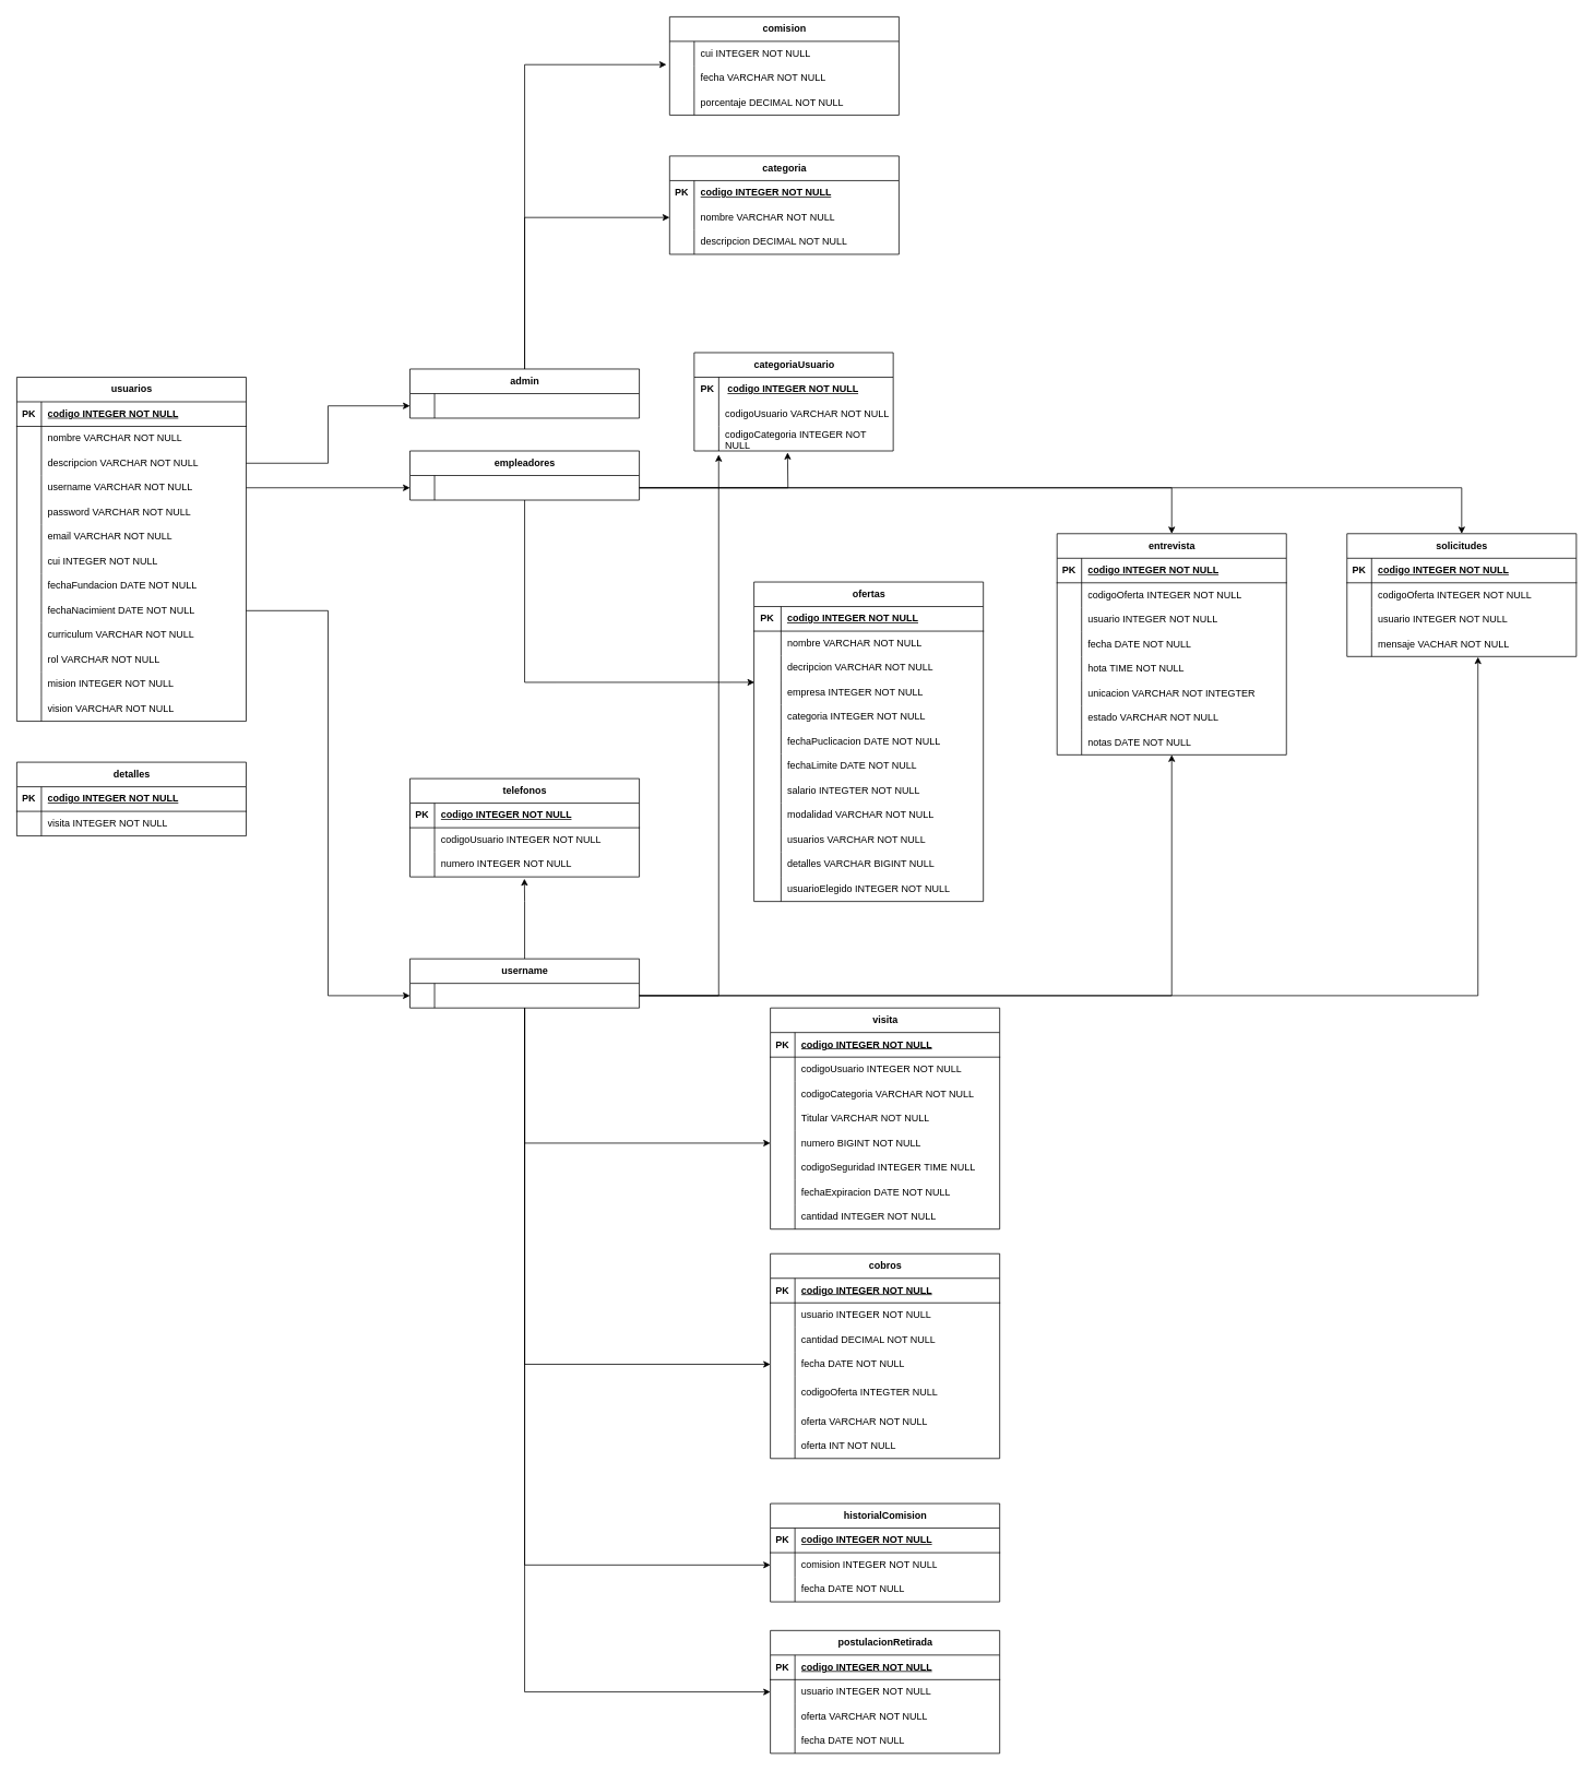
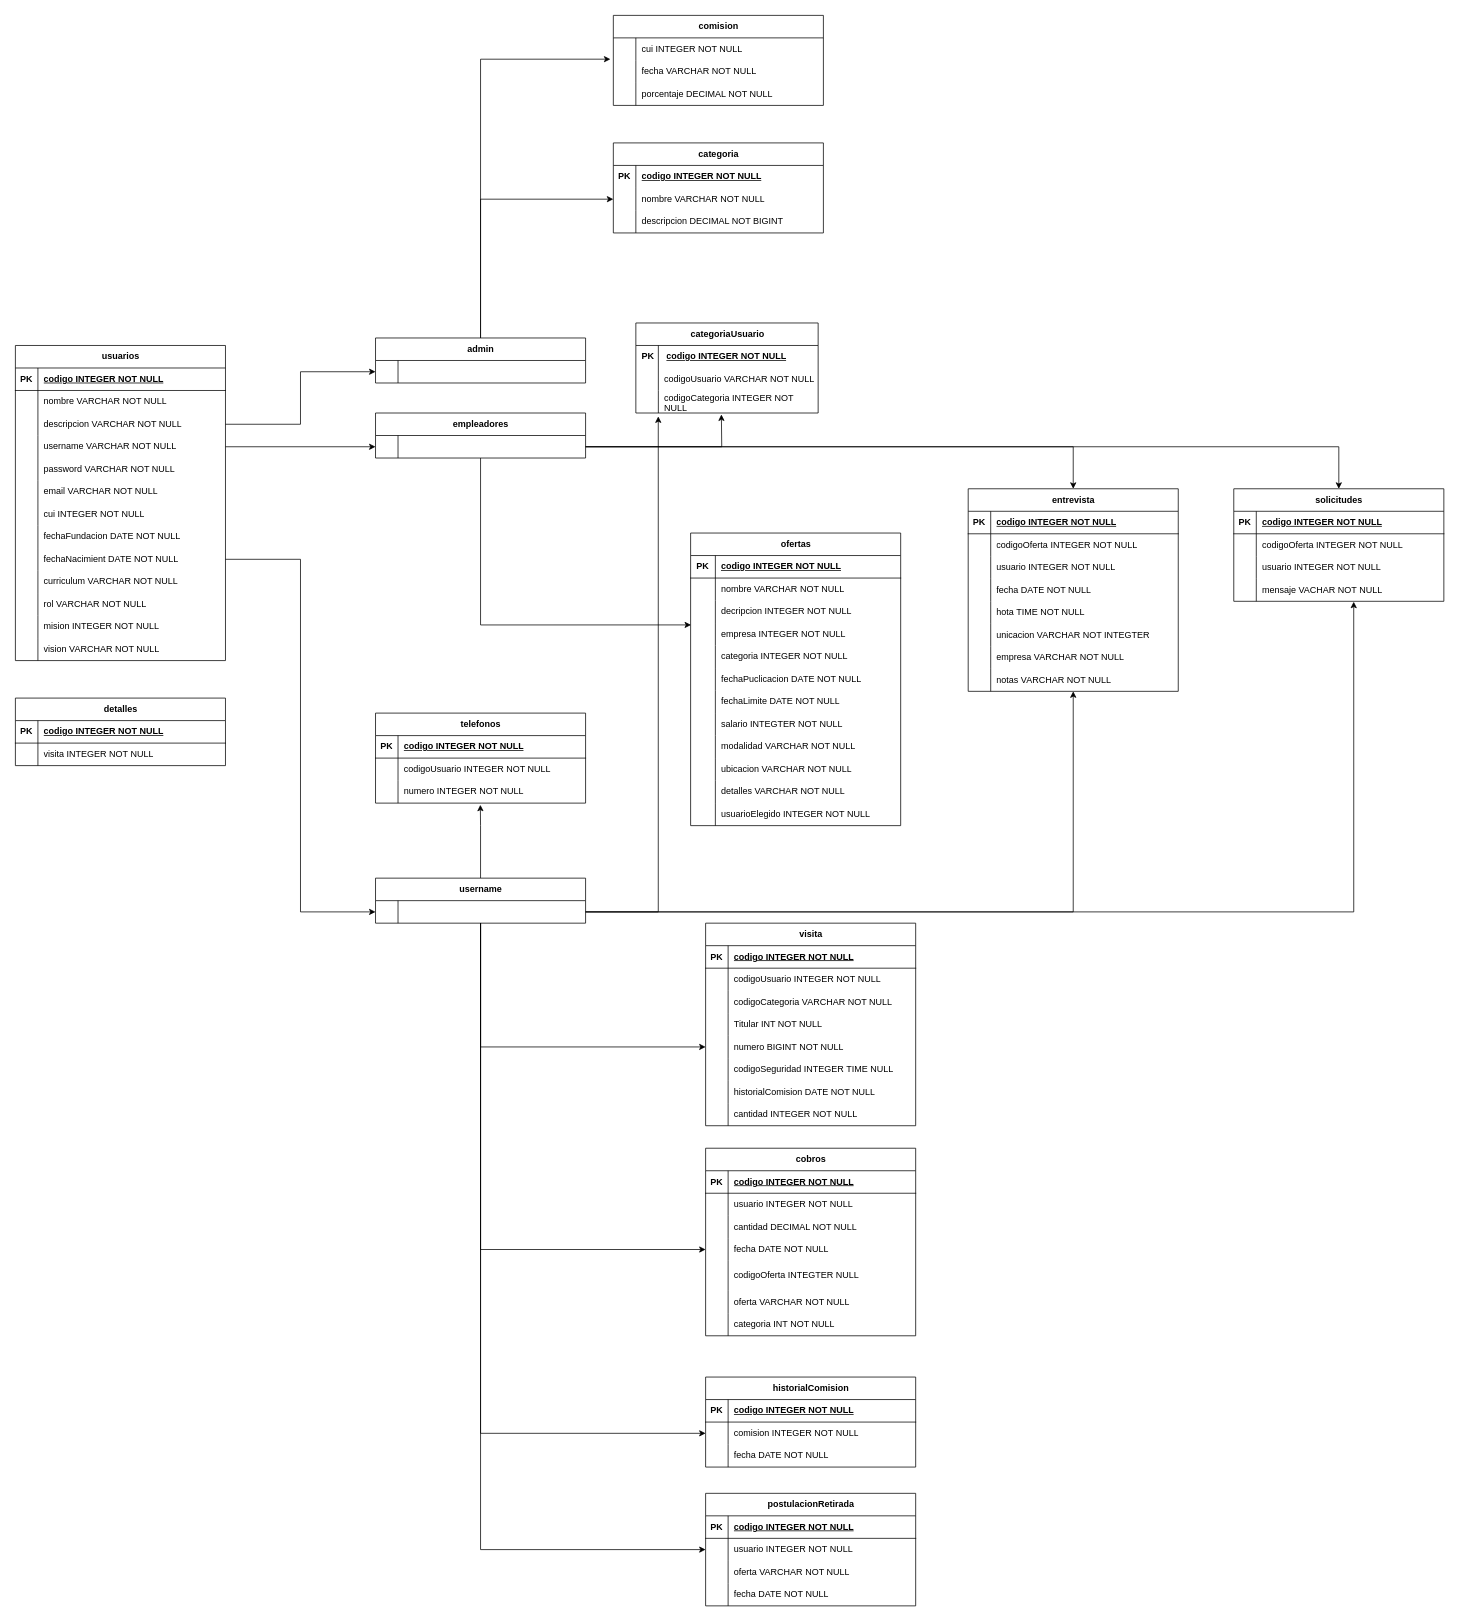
- <mxCell id="146" value="descripcion DECIMAL NOT NULL" style="shape=partialRectangle;connectable=0;fillColor=none;top=0;left=0;bottom=0;right=0;align=left;spacingLeft=6;overflow=hidden;whiteSpace=wrap;html=1;" vertex="1" parent="144"><mxGeometry x="30" width="250" height="30" as="geometry"><mxRectangle width="250" height="30" as="alternateBounds" /></mxGeometry></mxCell>
+ <mxCell id="146" value="descripcion DECIMAL NOT BIGINT" style="shape=partialRectangle;connectable=0;fillColor=none;top=0;left=0;bottom=0;right=0;align=left;spacingLeft=6;overflow=hidden;whiteSpace=wrap;html=1;" vertex="1" parent="144"><mxGeometry x="30" width="250" height="30" as="geometry"><mxRectangle width="250" height="30" as="alternateBounds" /></mxGeometry></mxCell>
- <mxCell id="158" value="decripcion VARCHAR NOT NULL" style="shape=partialRectangle;connectable=0;fillColor=none;top=0;left=0;bottom=0;right=0;align=left;spacingLeft=6;overflow=hidden;whiteSpace=wrap;html=1;" vertex="1" parent="156"><mxGeometry x="33" width="247" height="30" as="geometry"><mxRectangle width="247" height="30" as="alternateBounds" /></mxGeometry></mxCell>
+ <mxCell id="158" value="decripcion INTEGER NOT NULL" style="shape=partialRectangle;connectable=0;fillColor=none;top=0;left=0;bottom=0;right=0;align=left;spacingLeft=6;overflow=hidden;whiteSpace=wrap;html=1;" vertex="1" parent="156"><mxGeometry x="33" width="247" height="30" as="geometry"><mxRectangle width="247" height="30" as="alternateBounds" /></mxGeometry></mxCell>
- <mxCell id="77" value="estado VARCHAR NOT NULL" style="shape=partialRectangle;connectable=0;fillColor=none;top=0;left=0;bottom=0;right=0;align=left;spacingLeft=6;overflow=hidden;whiteSpace=wrap;html=1;" vertex="1" parent="75"><mxGeometry x="30" width="250" height="30" as="geometry"><mxRectangle width="250" height="30" as="alternateBounds" /></mxGeometry></mxCell>
+ <mxCell id="77" value="empresa VARCHAR NOT NULL" style="shape=partialRectangle;connectable=0;fillColor=none;top=0;left=0;bottom=0;right=0;align=left;spacingLeft=6;overflow=hidden;whiteSpace=wrap;html=1;" vertex="1" parent="75"><mxGeometry x="30" width="250" height="30" as="geometry"><mxRectangle width="250" height="30" as="alternateBounds" /></mxGeometry></mxCell>
- <mxCell id="80" value="notas DATE NOT NULL" style="shape=partialRectangle;connectable=0;fillColor=none;top=0;left=0;bottom=0;right=0;align=left;spacingLeft=6;overflow=hidden;whiteSpace=wrap;html=1;" vertex="1" parent="78"><mxGeometry x="30" width="250" height="30" as="geometry"><mxRectangle width="250" height="30" as="alternateBounds" /></mxGeometry></mxCell>
+ <mxCell id="80" value="notas VARCHAR NOT NULL" style="shape=partialRectangle;connectable=0;fillColor=none;top=0;left=0;bottom=0;right=0;align=left;spacingLeft=6;overflow=hidden;whiteSpace=wrap;html=1;" vertex="1" parent="78"><mxGeometry x="30" width="250" height="30" as="geometry"><mxRectangle width="250" height="30" as="alternateBounds" /></mxGeometry></mxCell>
- <mxCell id="179" value="usuarios VARCHAR NOT NULL" style="shape=partialRectangle;connectable=0;fillColor=none;top=0;left=0;bottom=0;right=0;align=left;spacingLeft=6;overflow=hidden;whiteSpace=wrap;html=1;" vertex="1" parent="177"><mxGeometry x="33" width="247" height="30" as="geometry"><mxRectangle width="247" height="30" as="alternateBounds" /></mxGeometry></mxCell>
+ <mxCell id="179" value="ubicacion VARCHAR NOT NULL" style="shape=partialRectangle;connectable=0;fillColor=none;top=0;left=0;bottom=0;right=0;align=left;spacingLeft=6;overflow=hidden;whiteSpace=wrap;html=1;" vertex="1" parent="177"><mxGeometry x="33" width="247" height="30" as="geometry"><mxRectangle width="247" height="30" as="alternateBounds" /></mxGeometry></mxCell>
- <mxCell id="182" value="detalles VARCHAR BIGINT NULL" style="shape=partialRectangle;connectable=0;fillColor=none;top=0;left=0;bottom=0;right=0;align=left;spacingLeft=6;overflow=hidden;whiteSpace=wrap;html=1;" vertex="1" parent="180"><mxGeometry x="33" width="247" height="30" as="geometry"><mxRectangle width="247" height="30" as="alternateBounds" /></mxGeometry></mxCell>
+ <mxCell id="182" value="detalles VARCHAR NOT NULL" style="shape=partialRectangle;connectable=0;fillColor=none;top=0;left=0;bottom=0;right=0;align=left;spacingLeft=6;overflow=hidden;whiteSpace=wrap;html=1;" vertex="1" parent="180"><mxGeometry x="33" width="247" height="30" as="geometry"><mxRectangle width="247" height="30" as="alternateBounds" /></mxGeometry></mxCell>
- <mxCell id="93" value="Titular VARCHAR NOT NULL" style="shape=partialRectangle;connectable=0;fillColor=none;top=0;left=0;bottom=0;right=0;align=left;spacingLeft=6;overflow=hidden;whiteSpace=wrap;html=1;" vertex="1" parent="91"><mxGeometry x="30" width="250" height="30" as="geometry"><mxRectangle width="250" height="30" as="alternateBounds" /></mxGeometry></mxCell>
+ <mxCell id="93" value="Titular INT NOT NULL" style="shape=partialRectangle;connectable=0;fillColor=none;top=0;left=0;bottom=0;right=0;align=left;spacingLeft=6;overflow=hidden;whiteSpace=wrap;html=1;" vertex="1" parent="91"><mxGeometry x="30" width="250" height="30" as="geometry"><mxRectangle width="250" height="30" as="alternateBounds" /></mxGeometry></mxCell>
- <mxCell id="102" value="fechaExpiracion DATE NOT NULL" style="shape=partialRectangle;connectable=0;fillColor=none;top=0;left=0;bottom=0;right=0;align=left;spacingLeft=6;overflow=hidden;whiteSpace=wrap;html=1;" vertex="1" parent="100"><mxGeometry x="30" width="250" height="30" as="geometry"><mxRectangle width="250" height="30" as="alternateBounds" /></mxGeometry></mxCell>
+ <mxCell id="102" value="historialComision DATE NOT NULL" style="shape=partialRectangle;connectable=0;fillColor=none;top=0;left=0;bottom=0;right=0;align=left;spacingLeft=6;overflow=hidden;whiteSpace=wrap;html=1;" vertex="1" parent="100"><mxGeometry x="30" width="250" height="30" as="geometry"><mxRectangle width="250" height="30" as="alternateBounds" /></mxGeometry></mxCell>
- <mxCell id="228" value="oferta INT NOT NULL" style="shape=partialRectangle;connectable=0;fillColor=none;top=0;left=0;bottom=0;right=0;align=left;spacingLeft=6;overflow=hidden;whiteSpace=wrap;html=1;" vertex="1" parent="226"><mxGeometry x="30" width="250" height="30" as="geometry"><mxRectangle width="250" height="30" as="alternateBounds" /></mxGeometry></mxCell>
+ <mxCell id="228" value="categoria INT NOT NULL" style="shape=partialRectangle;connectable=0;fillColor=none;top=0;left=0;bottom=0;right=0;align=left;spacingLeft=6;overflow=hidden;whiteSpace=wrap;html=1;" vertex="1" parent="226"><mxGeometry x="30" width="250" height="30" as="geometry"><mxRectangle width="250" height="30" as="alternateBounds" /></mxGeometry></mxCell>
